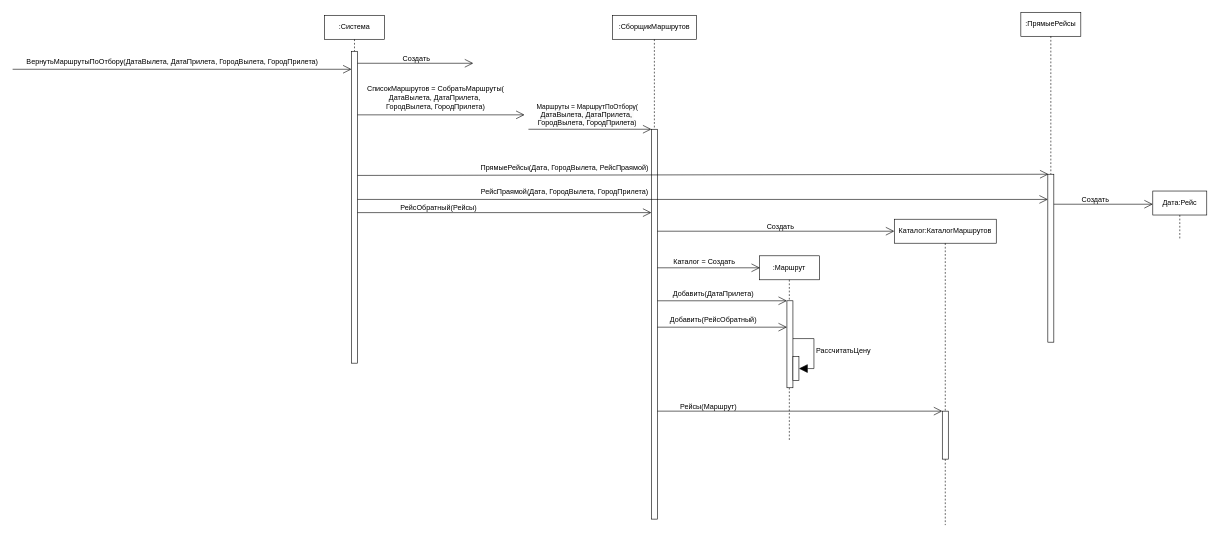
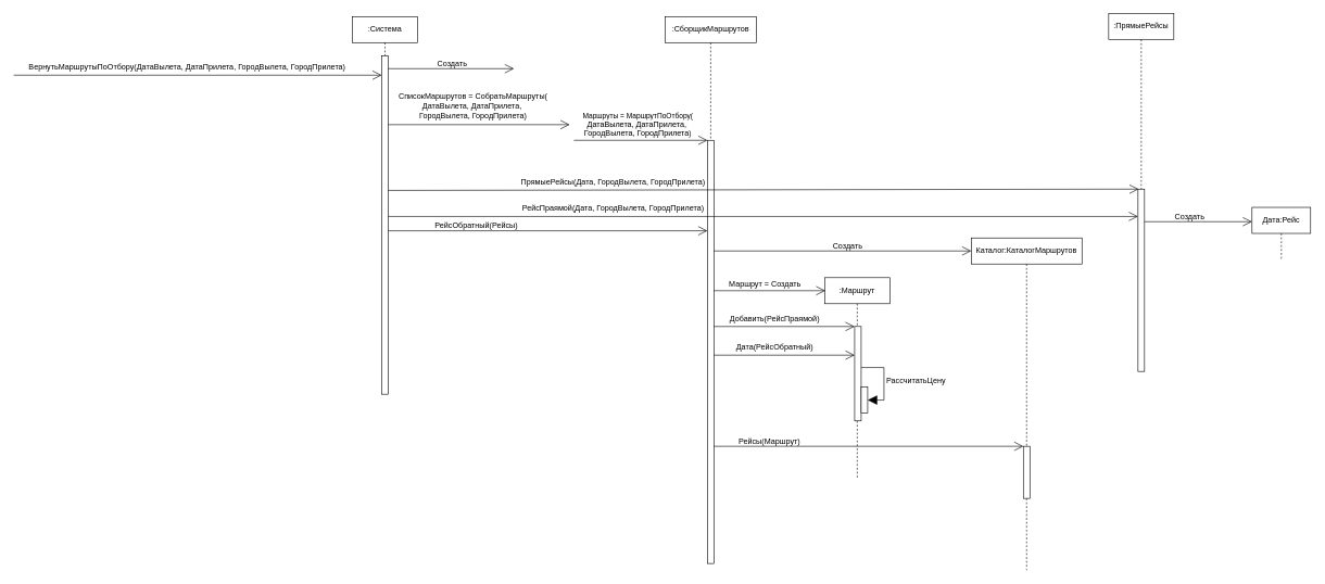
- <mxCell id="22" value="ПрямыеРейсы(Дата, ГородВылета, РейсПраямой)" style="text;html=1;align=center;verticalAlign=middle;resizable=0;points=[];autosize=1;strokeColor=none;fillColor=none;" vertex="1" parent="1"><mxGeometry x="785" y="265" width="310" height="30" as="geometry" /></mxCell>
+ <mxCell id="22" value="ПрямыеРейсы(Дата, ГородВылета, ГородПрилета)" style="text;html=1;align=center;verticalAlign=middle;resizable=0;points=[];autosize=1;strokeColor=none;fillColor=none;" vertex="1" parent="1"><mxGeometry x="785" y="265" width="310" height="30" as="geometry" /></mxCell>
- <mxCell id="19" value="Каталог = Создать" style="text;html=1;align=center;verticalAlign=middle;resizable=0;points=[];autosize=1;strokeColor=none;fillColor=none;" vertex="1" parent="1"><mxGeometry x="1108" y="421" width="130" height="30" as="geometry" /></mxCell>
+ <mxCell id="19" value="Маршрут = Создать" style="text;html=1;align=center;verticalAlign=middle;resizable=0;points=[];autosize=1;strokeColor=none;fillColor=none;" vertex="1" parent="1"><mxGeometry x="1108" y="421" width="130" height="30" as="geometry" /></mxCell>
- <mxCell id="31" value="Добавить(ДатаПрилета)" style="text;html=1;align=center;verticalAlign=middle;resizable=0;points=[];autosize=1;strokeColor=none;fillColor=none;fontFamily=Helvetica;fontSize=12;fontColor=default;" vertex="1" parent="1"><mxGeometry x="1108" y="474" width="160" height="30" as="geometry" /></mxCell>
+ <mxCell id="31" value="Добавить(РейсПраямой)" style="text;html=1;align=center;verticalAlign=middle;resizable=0;points=[];autosize=1;strokeColor=none;fillColor=none;fontFamily=Helvetica;fontSize=12;fontColor=default;" vertex="1" parent="1"><mxGeometry x="1108" y="474" width="160" height="30" as="geometry" /></mxCell>
- <mxCell id="32" value="Добавить(РейсОбратный)" style="text;html=1;align=center;verticalAlign=middle;resizable=0;points=[];autosize=1;strokeColor=none;fillColor=none;fontFamily=Helvetica;fontSize=12;fontColor=default;" vertex="1" parent="1"><mxGeometry x="1103" y="518" width="170" height="30" as="geometry" /></mxCell>
+ <mxCell id="32" value="Дата(РейсОбратный)" style="text;html=1;align=center;verticalAlign=middle;resizable=0;points=[];autosize=1;strokeColor=none;fillColor=none;fontFamily=Helvetica;fontSize=12;fontColor=default;" vertex="1" parent="1"><mxGeometry x="1103" y="518" width="170" height="30" as="geometry" /></mxCell>
